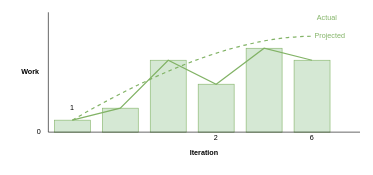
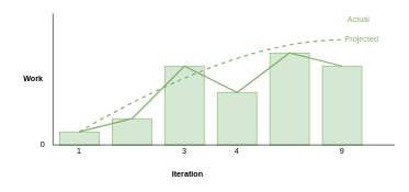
- <mxCell id="13" value="1" style="rounded=0;whiteSpace=wrap;html=1;strokeColor=none;fillColor=none;align=center;" vertex="1" parent="1"><mxGeometry x="110" y="170" width="20" height="20" as="geometry" /></mxCell>
+ <mxCell id="13" value="1" style="rounded=0;whiteSpace=wrap;html=1;strokeColor=none;fillColor=none;align=center;" vertex="1" parent="1"><mxGeometry x="110" y="220" width="20" height="20" as="geometry" /></mxCell>
+ <mxCell id="14" value="3" style="rounded=0;whiteSpace=wrap;html=1;strokeColor=none;fillColor=none;align=center;" vertex="1" parent="1"><mxGeometry x="270" y="220" width="20" height="20" as="geometry" /></mxCell>
- <mxCell id="15" value="2" style="rounded=0;whiteSpace=wrap;html=1;strokeColor=none;fillColor=none;align=center;" vertex="1" parent="1"><mxGeometry x="350" y="220" width="20" height="20" as="geometry" /></mxCell>
+ <mxCell id="15" value="4" style="rounded=0;whiteSpace=wrap;html=1;strokeColor=none;fillColor=none;align=center;" vertex="1" parent="1"><mxGeometry x="350" y="220" width="20" height="20" as="geometry" /></mxCell>
- <mxCell id="16" value="6" style="rounded=0;whiteSpace=wrap;html=1;strokeColor=none;fillColor=none;align=center;" vertex="1" parent="1"><mxGeometry x="510" y="220" width="20" height="20" as="geometry" /></mxCell>
+ <mxCell id="16" value="9" style="rounded=0;whiteSpace=wrap;html=1;strokeColor=none;fillColor=none;align=center;" vertex="1" parent="1"><mxGeometry x="510" y="220" width="20" height="20" as="geometry" /></mxCell>
- <mxCell id="12" value="Iteration" style="rounded=0;whiteSpace=wrap;html=1;strokeColor=none;fillColor=none;align=center;fontStyle=1" parent="1" vertex="1"><mxGeometry x="80" y="240" width="520" height="30" as="geometry" /></mxCell>
+ <mxCell id="12" value="Iteration" style="rounded=0;whiteSpace=wrap;html=1;strokeColor=none;fillColor=none;align=center;fontStyle=1" parent="1" vertex="1"><mxGeometry x="25" y="250" width="520" height="30" as="geometry" /></mxCell>
